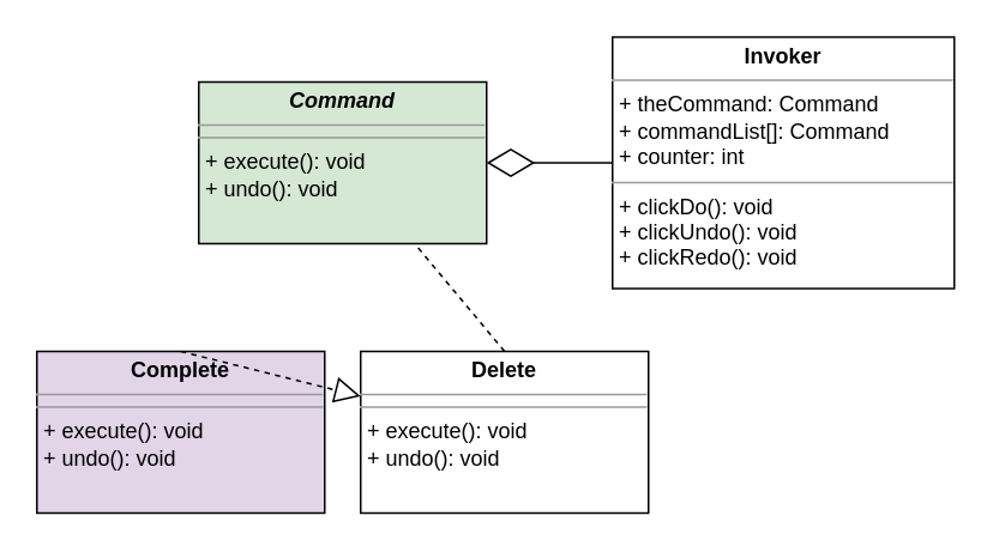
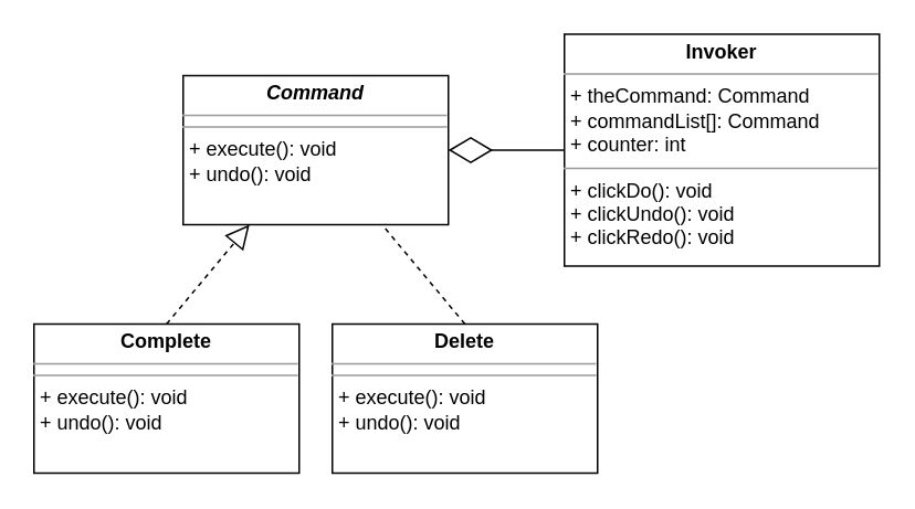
- <mxCell id="2" value="&lt;p style=&quot;margin: 0px ; margin-top: 4px ; text-align: center&quot;&gt;&lt;i&gt;&lt;b&gt;Command&lt;/b&gt;&lt;/i&gt;&lt;/p&gt;&lt;hr size=&quot;1&quot;&gt;&lt;hr size=&quot;1&quot;&gt;&lt;p style=&quot;margin: 0px ; margin-left: 4px&quot;&gt;+ execute(): void&lt;/p&gt;&lt;p style=&quot;margin: 0px ; margin-left: 4px&quot;&gt;+ undo(): void&lt;br&gt;&lt;/p&gt;" style="verticalAlign=top;align=left;overflow=fill;fontSize=12;fontFamily=Helvetica;html=1;fillColor=#d5e8d4;" vertex="1" parent="1"><mxGeometry x="110" y="45" width="160" height="90" as="geometry" /></mxCell>
+ <mxCell id="2" value="&lt;p style=&quot;margin: 0px ; margin-top: 4px ; text-align: center&quot;&gt;&lt;i&gt;&lt;b&gt;Command&lt;/b&gt;&lt;/i&gt;&lt;/p&gt;&lt;hr size=&quot;1&quot;&gt;&lt;hr size=&quot;1&quot;&gt;&lt;p style=&quot;margin: 0px ; margin-left: 4px&quot;&gt;+ execute(): void&lt;/p&gt;&lt;p style=&quot;margin: 0px ; margin-left: 4px&quot;&gt;+ undo(): void&lt;br&gt;&lt;/p&gt;" style="verticalAlign=top;align=left;overflow=fill;fontSize=12;fontFamily=Helvetica;html=1;" vertex="1" parent="1"><mxGeometry x="110" y="45" width="160" height="90" as="geometry" /></mxCell>
- <mxCell id="5" value="" style="endArrow=block;dashed=1;endFill=0;endSize=12;html=1;exitX=0.5;exitY=0;exitDx=0;exitDy=0;" edge="1" parent="1" source="3" target="4"><mxGeometry width="160" relative="1" as="geometry"><mxPoint x="50" y="135" as="sourcePoint" /><mxPoint x="210" y="135" as="targetPoint" /></mxGeometry></mxCell>
+ <mxCell id="5" value="" style="endArrow=block;dashed=1;endFill=0;endSize=12;html=1;entryX=0.25;entryY=1;entryDx=0;entryDy=0;exitX=0.5;exitY=0;exitDx=0;exitDy=0;" edge="1" parent="1" source="3" target="2"><mxGeometry width="160" relative="1" as="geometry"><mxPoint x="50" y="135" as="sourcePoint" /><mxPoint x="210" y="135" as="targetPoint" /></mxGeometry></mxCell>
- <mxCell id="3" value="&lt;p style=&quot;margin: 0px ; margin-top: 4px ; text-align: center&quot;&gt;&lt;b&gt;Complete&lt;/b&gt;&lt;/p&gt;&lt;hr size=&quot;1&quot;&gt;&lt;hr size=&quot;1&quot;&gt;&lt;p style=&quot;margin: 0px ; margin-left: 4px&quot;&gt;+ execute(): void&lt;/p&gt;&lt;p style=&quot;margin: 0px ; margin-left: 4px&quot;&gt;+ undo(): void&lt;br&gt;&lt;/p&gt;" style="verticalAlign=top;align=left;overflow=fill;fontSize=12;fontFamily=Helvetica;html=1;fillColor=#e1d5e7;" vertex="1" parent="1"><mxGeometry x="20" y="195" width="160" height="90" as="geometry" /></mxCell>
+ <mxCell id="3" value="&lt;p style=&quot;margin: 0px ; margin-top: 4px ; text-align: center&quot;&gt;&lt;b&gt;Complete&lt;/b&gt;&lt;/p&gt;&lt;hr size=&quot;1&quot;&gt;&lt;hr size=&quot;1&quot;&gt;&lt;p style=&quot;margin: 0px ; margin-left: 4px&quot;&gt;+ execute(): void&lt;/p&gt;&lt;p style=&quot;margin: 0px ; margin-left: 4px&quot;&gt;+ undo(): void&lt;br&gt;&lt;/p&gt;" style="verticalAlign=top;align=left;overflow=fill;fontSize=12;fontFamily=Helvetica;html=1;" vertex="1" parent="1"><mxGeometry x="20" y="195" width="160" height="90" as="geometry" /></mxCell>
